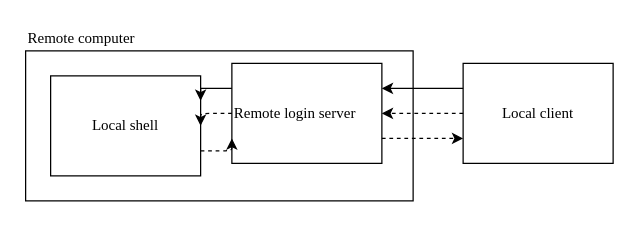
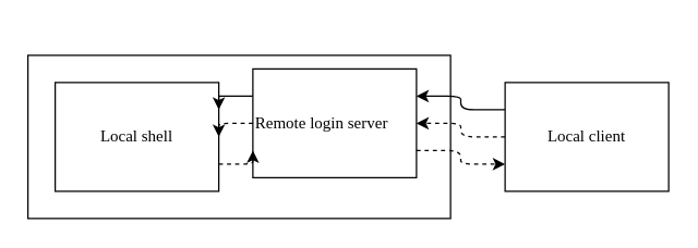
- <mxCell id="4" value="Remote computer" style="text;html=1;strokeColor=none;fillColor=none;align=left;verticalAlign=middle;whiteSpace=wrap;rounded=0;shadow=0;comic=0;fontSize=12;fontFamily=Verdana;" vertex="1" parent="1"><mxGeometry x="20" y="20" width="150" height="20" as="geometry" /></mxCell>
- <mxCell id="12" value="Local client&lt;font&gt;&lt;br&gt;&lt;/font&gt;" style="rounded=0;whiteSpace=wrap;html=1;shadow=0;comic=0;strokeWidth=1;fontSize=12;align=center;fillColor=none;fontFamily=Verdana;" vertex="1" parent="1"><mxGeometry x="370" y="50" width="120" height="80" as="geometry" /></mxCell>
+ <mxCell id="12" value="Local client&lt;font&gt;&lt;br&gt;&lt;/font&gt;" style="rounded=0;whiteSpace=wrap;html=1;shadow=0;comic=0;strokeWidth=1;fontSize=12;align=center;fillColor=none;fontFamily=Verdana;" vertex="1" parent="1"><mxGeometry x="370" y="60" width="120" height="80" as="geometry" /></mxCell>
